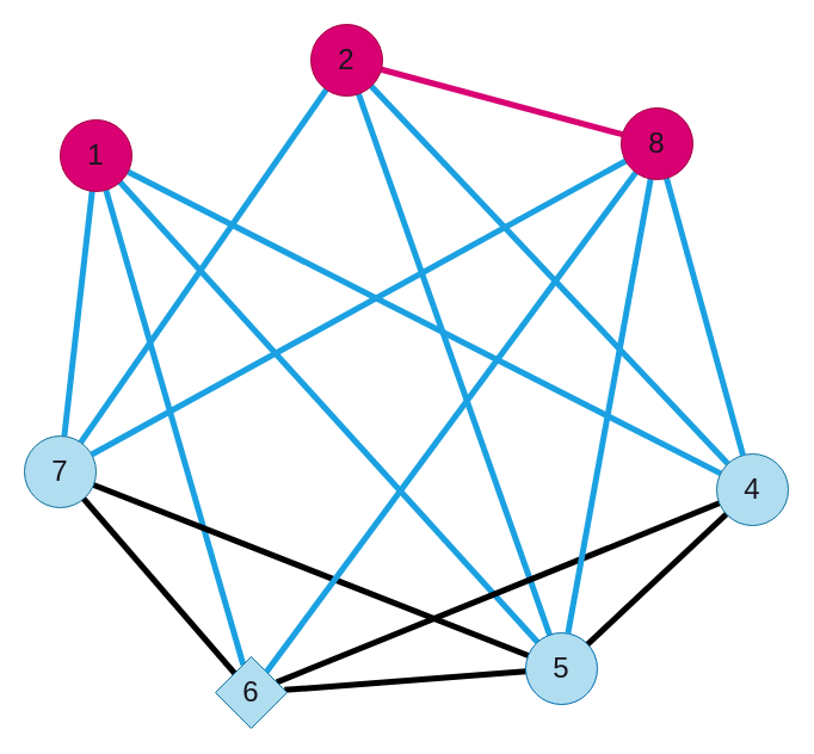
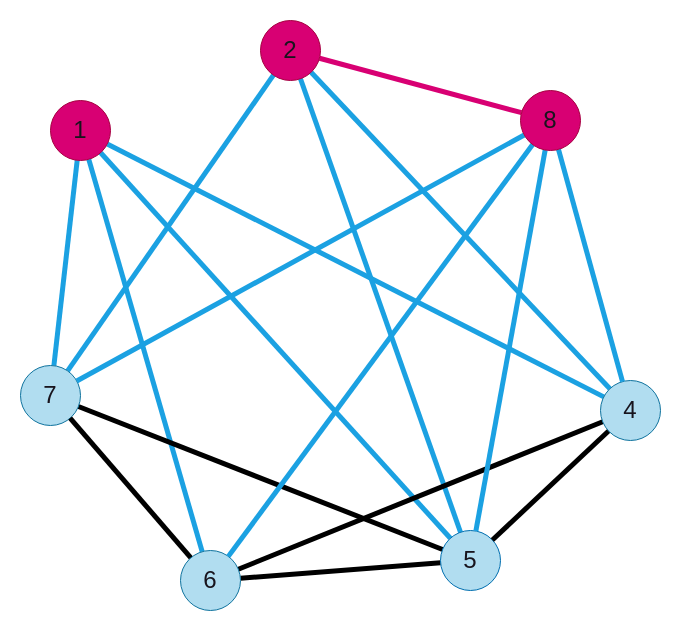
- <mxCell id="20" value="&lt;font style=&quot;font-size: 24px;&quot; color=&quot;#18141d&quot;&gt;6&lt;/font&gt;" style="rhombus;whiteSpace=wrap;html=1;aspect=fixed;fillColor=#b1ddf0;strokeColor=#10739e;" parent="1" vertex="1"><mxGeometry x="180" y="550" width="60" height="60" as="geometry" /></mxCell>
+ <mxCell id="20" value="&lt;font style=&quot;font-size: 24px;&quot; color=&quot;#18141d&quot;&gt;6&lt;/font&gt;" style="ellipse;whiteSpace=wrap;html=1;aspect=fixed;fillColor=#b1ddf0;strokeColor=#10739e;" parent="1" vertex="1"><mxGeometry x="180" y="550" width="60" height="60" as="geometry" /></mxCell>
